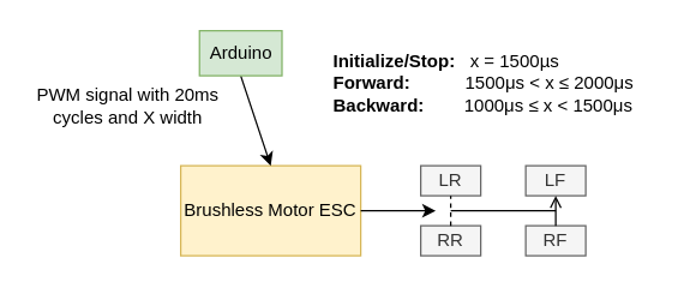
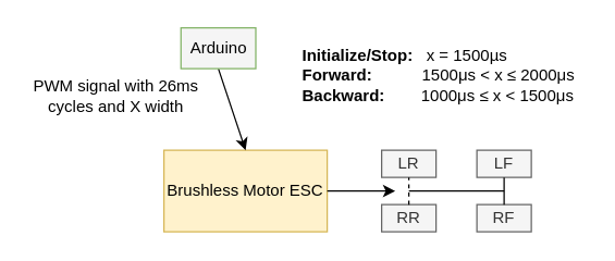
- <mxCell id="12" value="Arduino" style="rounded=0;whiteSpace=wrap;html=1;fillColor=#d5e8d4;strokeColor=#82b366;" vertex="1" parent="1"><mxGeometry x="132.5" y="20" width="55" height="30" as="geometry" /></mxCell>
+ <mxCell id="12" value="Arduino" style="rounded=0;whiteSpace=wrap;html=1;fillColor=#f5f5f5;strokeColor=#82b366;" vertex="1" parent="1"><mxGeometry x="132.5" y="20" width="55" height="30" as="geometry" /></mxCell>
- <mxCell id="13" value="PWM signal with 20ms cycles and X width" style="text;html=1;strokeColor=none;fillColor=none;align=center;verticalAlign=middle;whiteSpace=wrap;rounded=0;" vertex="1" parent="1"><mxGeometry x="20" y="60" width="130" height="20" as="geometry" /></mxCell>
+ <mxCell id="13" value="PWM signal with 26ms cycles and X width" style="text;html=1;strokeColor=none;fillColor=none;align=center;verticalAlign=middle;whiteSpace=wrap;rounded=0;" vertex="1" parent="1"><mxGeometry x="20" y="60" width="130" height="20" as="geometry" /></mxCell>
- <mxCell id="8" value="" style="endArrow=open;html=1;entryX=0.5;entryY=1;entryDx=0;entryDy=0;exitX=0.5;exitY=0;exitDx=0;exitDy=0;" edge="1" parent="1" source="6" target="5"><mxGeometry width="50" height="50" relative="1" as="geometry"><mxPoint x="430" y="270" as="sourcePoint" /><mxPoint x="480" y="220" as="targetPoint" /></mxGeometry></mxCell>
+ <mxCell id="8" value="" style="endArrow=none;html=1;entryX=0.5;entryY=1;entryDx=0;entryDy=0;exitX=0.5;exitY=0;exitDx=0;exitDy=0;" edge="1" parent="1" source="6" target="5"><mxGeometry width="50" height="50" relative="1" as="geometry"><mxPoint x="430" y="270" as="sourcePoint" /><mxPoint x="480" y="220" as="targetPoint" /></mxGeometry></mxCell>
